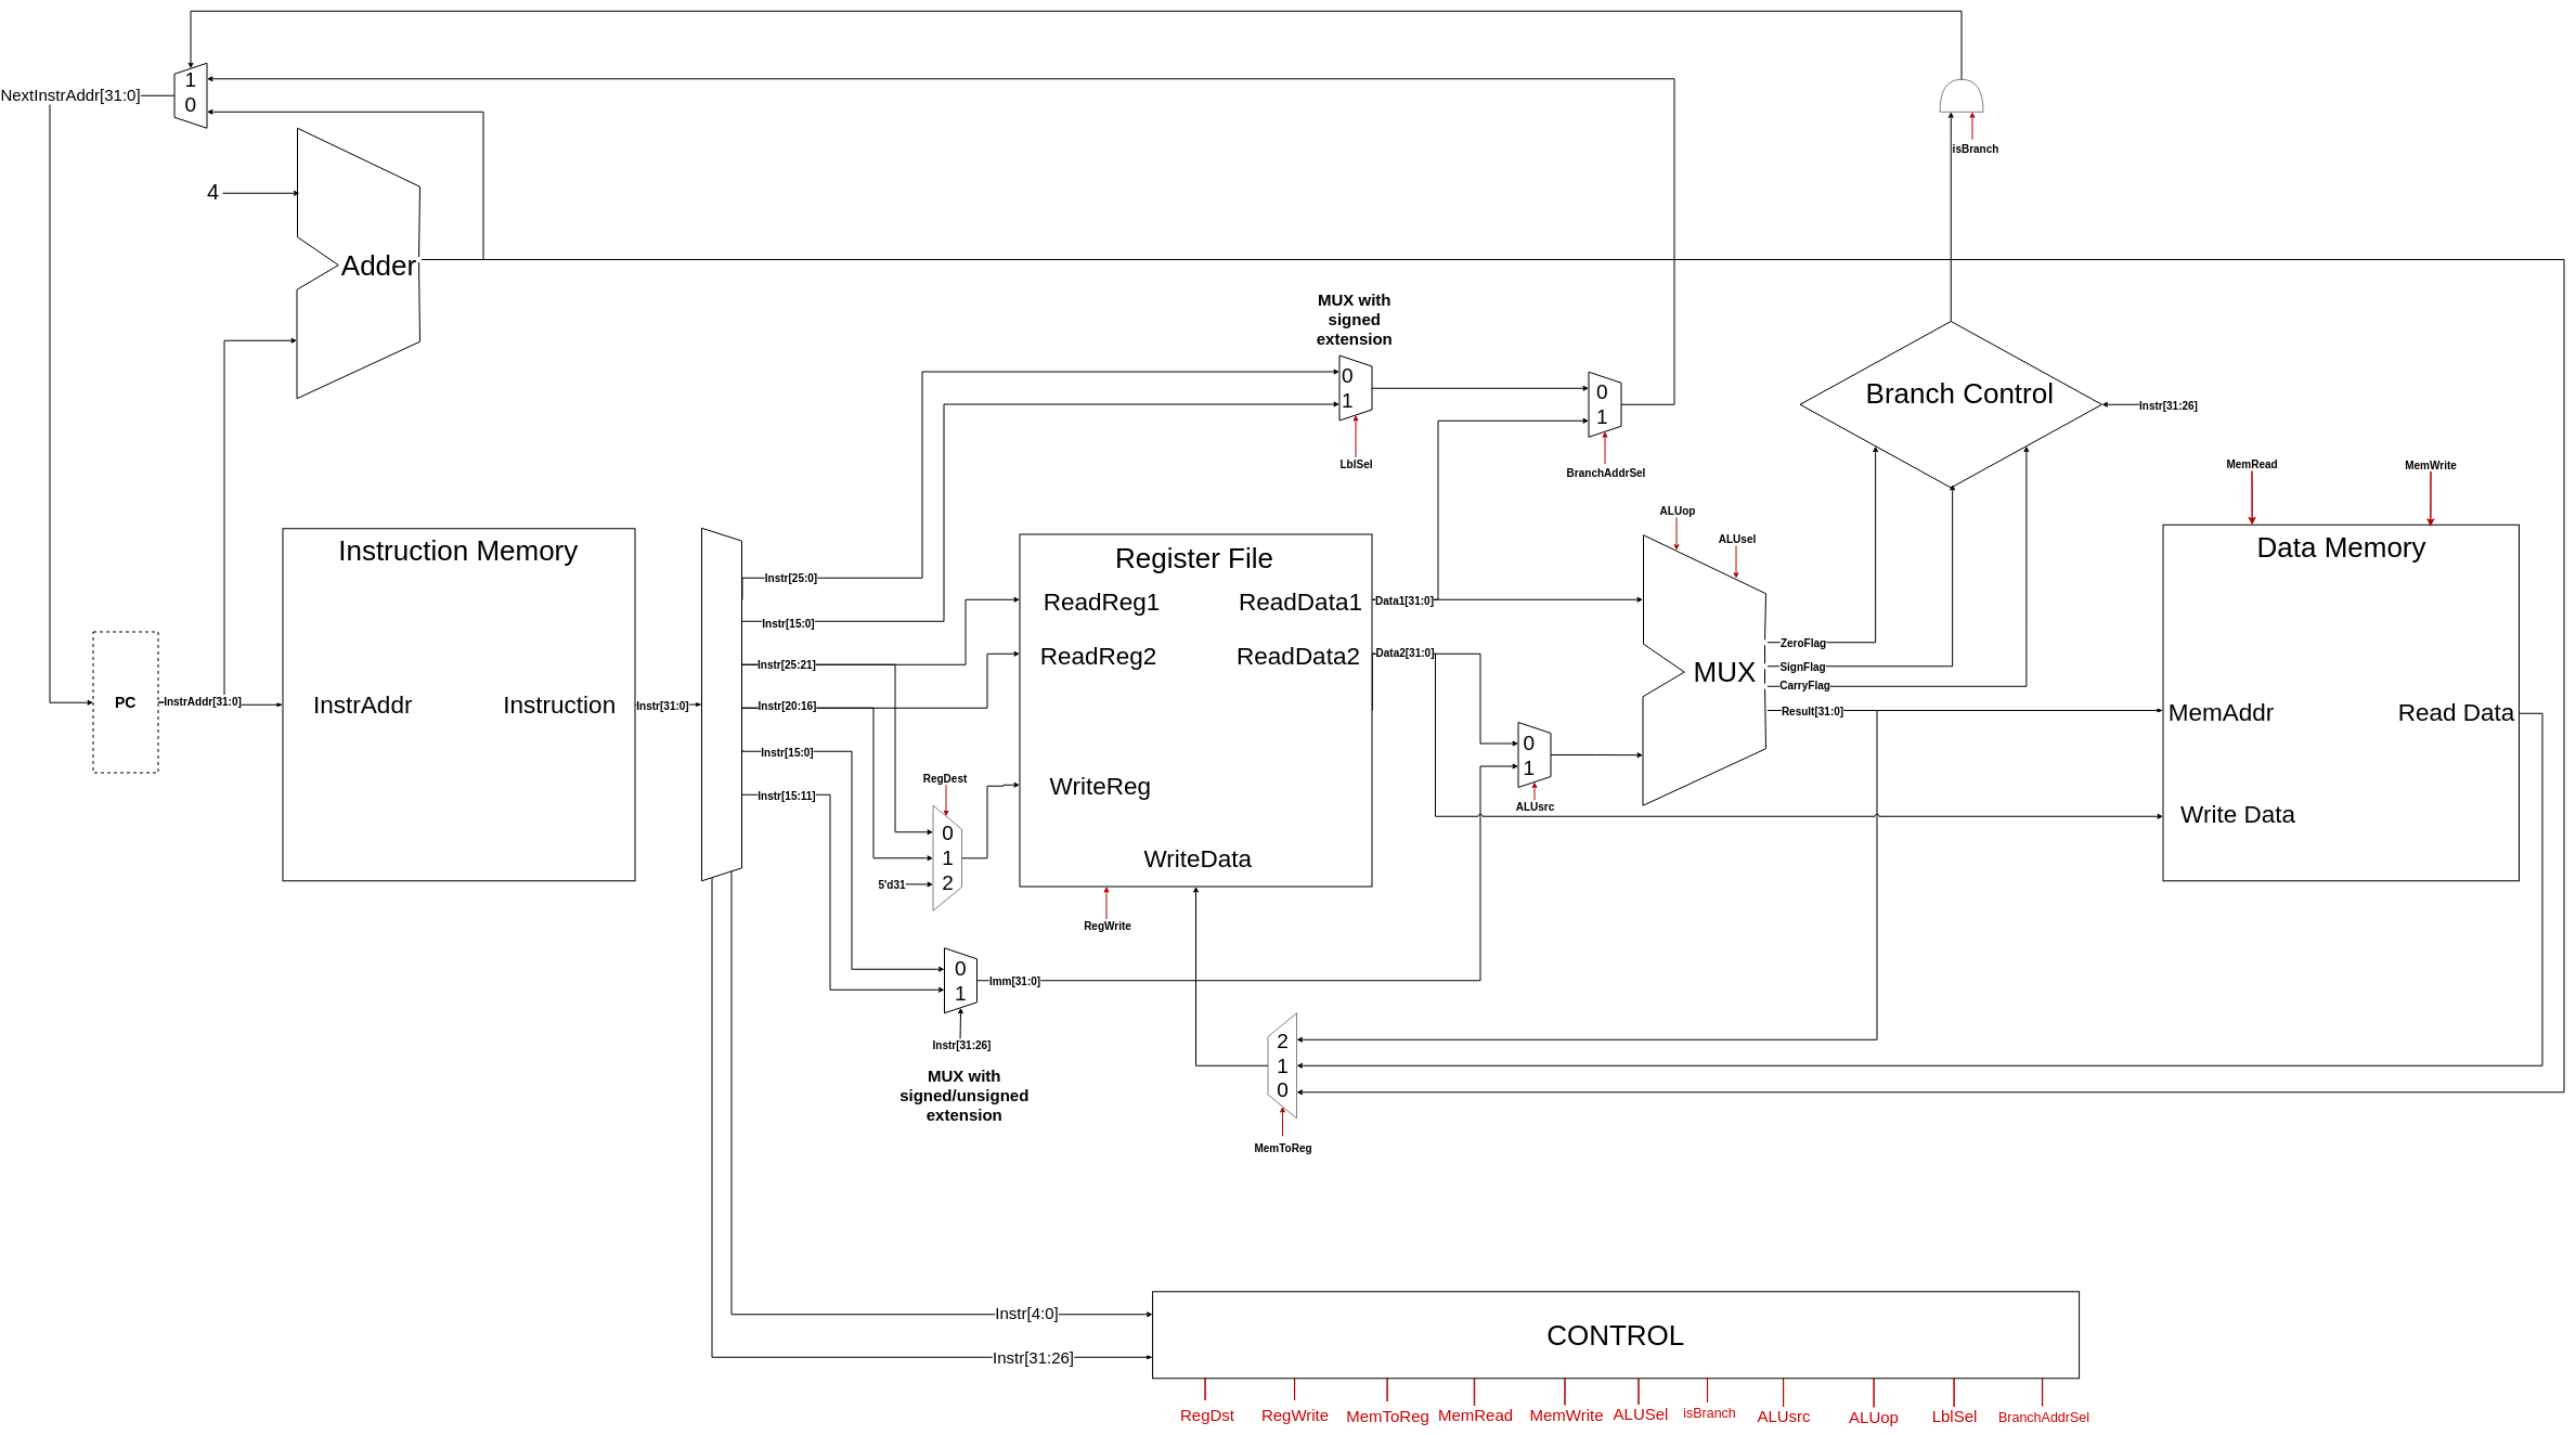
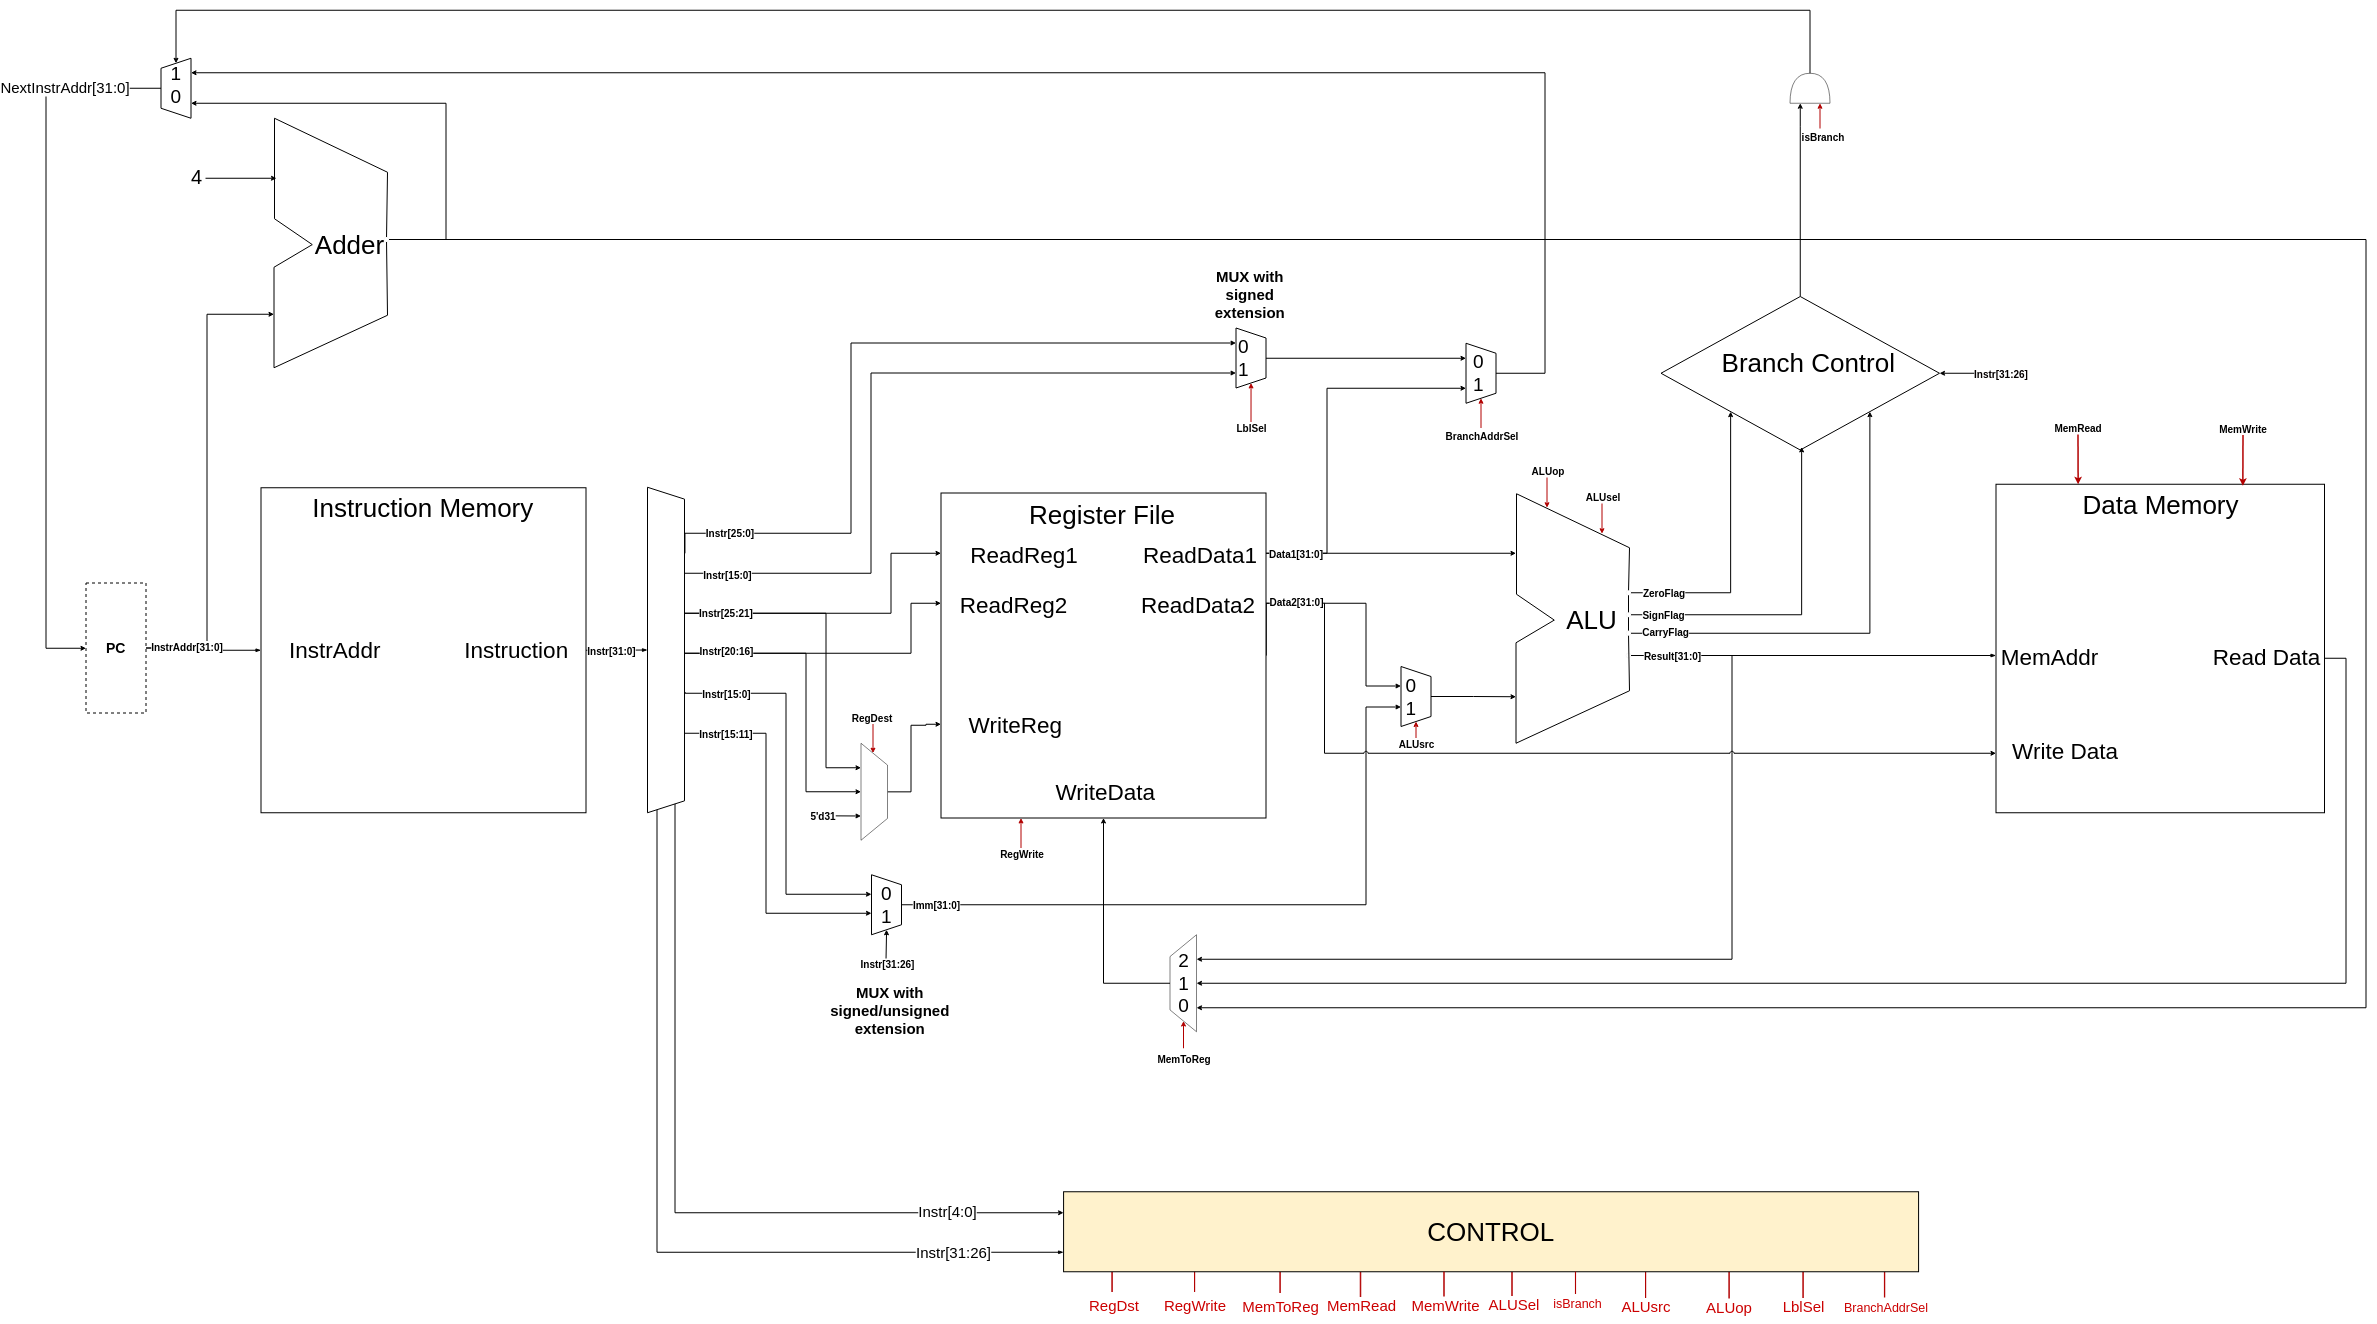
- <mxCell id="50" value="ReadReg1" style="text;html=1;strokeColor=none;fillColor=none;align=center;verticalAlign=middle;whiteSpace=wrap;rounded=0;fontFamily=Helvetica;fontSize=45;" vertex="1" parent="1"><mxGeometry x="1834" y="1078" width="255" height="62" as="geometry" /></mxCell>
+ <mxCell id="50" value="ReadReg1" style="text;html=1;strokeColor=none;fillColor=none;align=center;verticalAlign=middle;whiteSpace=wrap;rounded=0;fontFamily=Helvetica;fontSize=45;" vertex="1" parent="1"><mxGeometry x="1849" y="1078" width="255" height="62" as="geometry" /></mxCell>
- <mxCell id="98" value="MUX" style="text;html=1;strokeColor=none;fillColor=none;align=center;verticalAlign=middle;whiteSpace=wrap;rounded=0;strokeWidth=0;fontSize=52;" vertex="1" parent="1"><mxGeometry x="3043" y="1216" width="137" height="47.5" as="geometry" /></mxCell>
+ <mxCell id="98" value="ALU" style="text;html=1;strokeColor=none;fillColor=none;align=center;verticalAlign=middle;whiteSpace=wrap;rounded=0;strokeWidth=0;fontSize=52;" vertex="1" parent="1"><mxGeometry x="3043" y="1216" width="137" height="47.5" as="geometry" /></mxCell>
- <mxCell id="30" value="0&lt;br&gt;1&lt;br&gt;2" style="text;html=1;align=center;verticalAlign=middle;resizable=0;points=[];autosize=1;strokeColor=none;fillColor=none;fontSize=38;" vertex="1" parent="1"><mxGeometry x="1657" y="1508.5" width="39" height="149" as="geometry" /></mxCell>
- <mxCell id="157" value="&lt;font style=&quot;font-size: 52px;&quot;&gt;CONTROL&lt;/font&gt;" style="rounded=0;whiteSpace=wrap;html=1;strokeWidth=2;fontSize=20;" vertex="1" parent="1"><mxGeometry x="2055.16" y="2383" width="1710" height="160" as="geometry" /></mxCell>
+ <mxCell id="157" value="&lt;font style=&quot;font-size: 52px;&quot;&gt;CONTROL&lt;/font&gt;" style="rounded=0;whiteSpace=wrap;html=1;strokeWidth=2;fontSize=20;fillColor=#fff2cc;" vertex="1" parent="1"><mxGeometry x="2055.16" y="2383" width="1710" height="160" as="geometry" /></mxCell>
